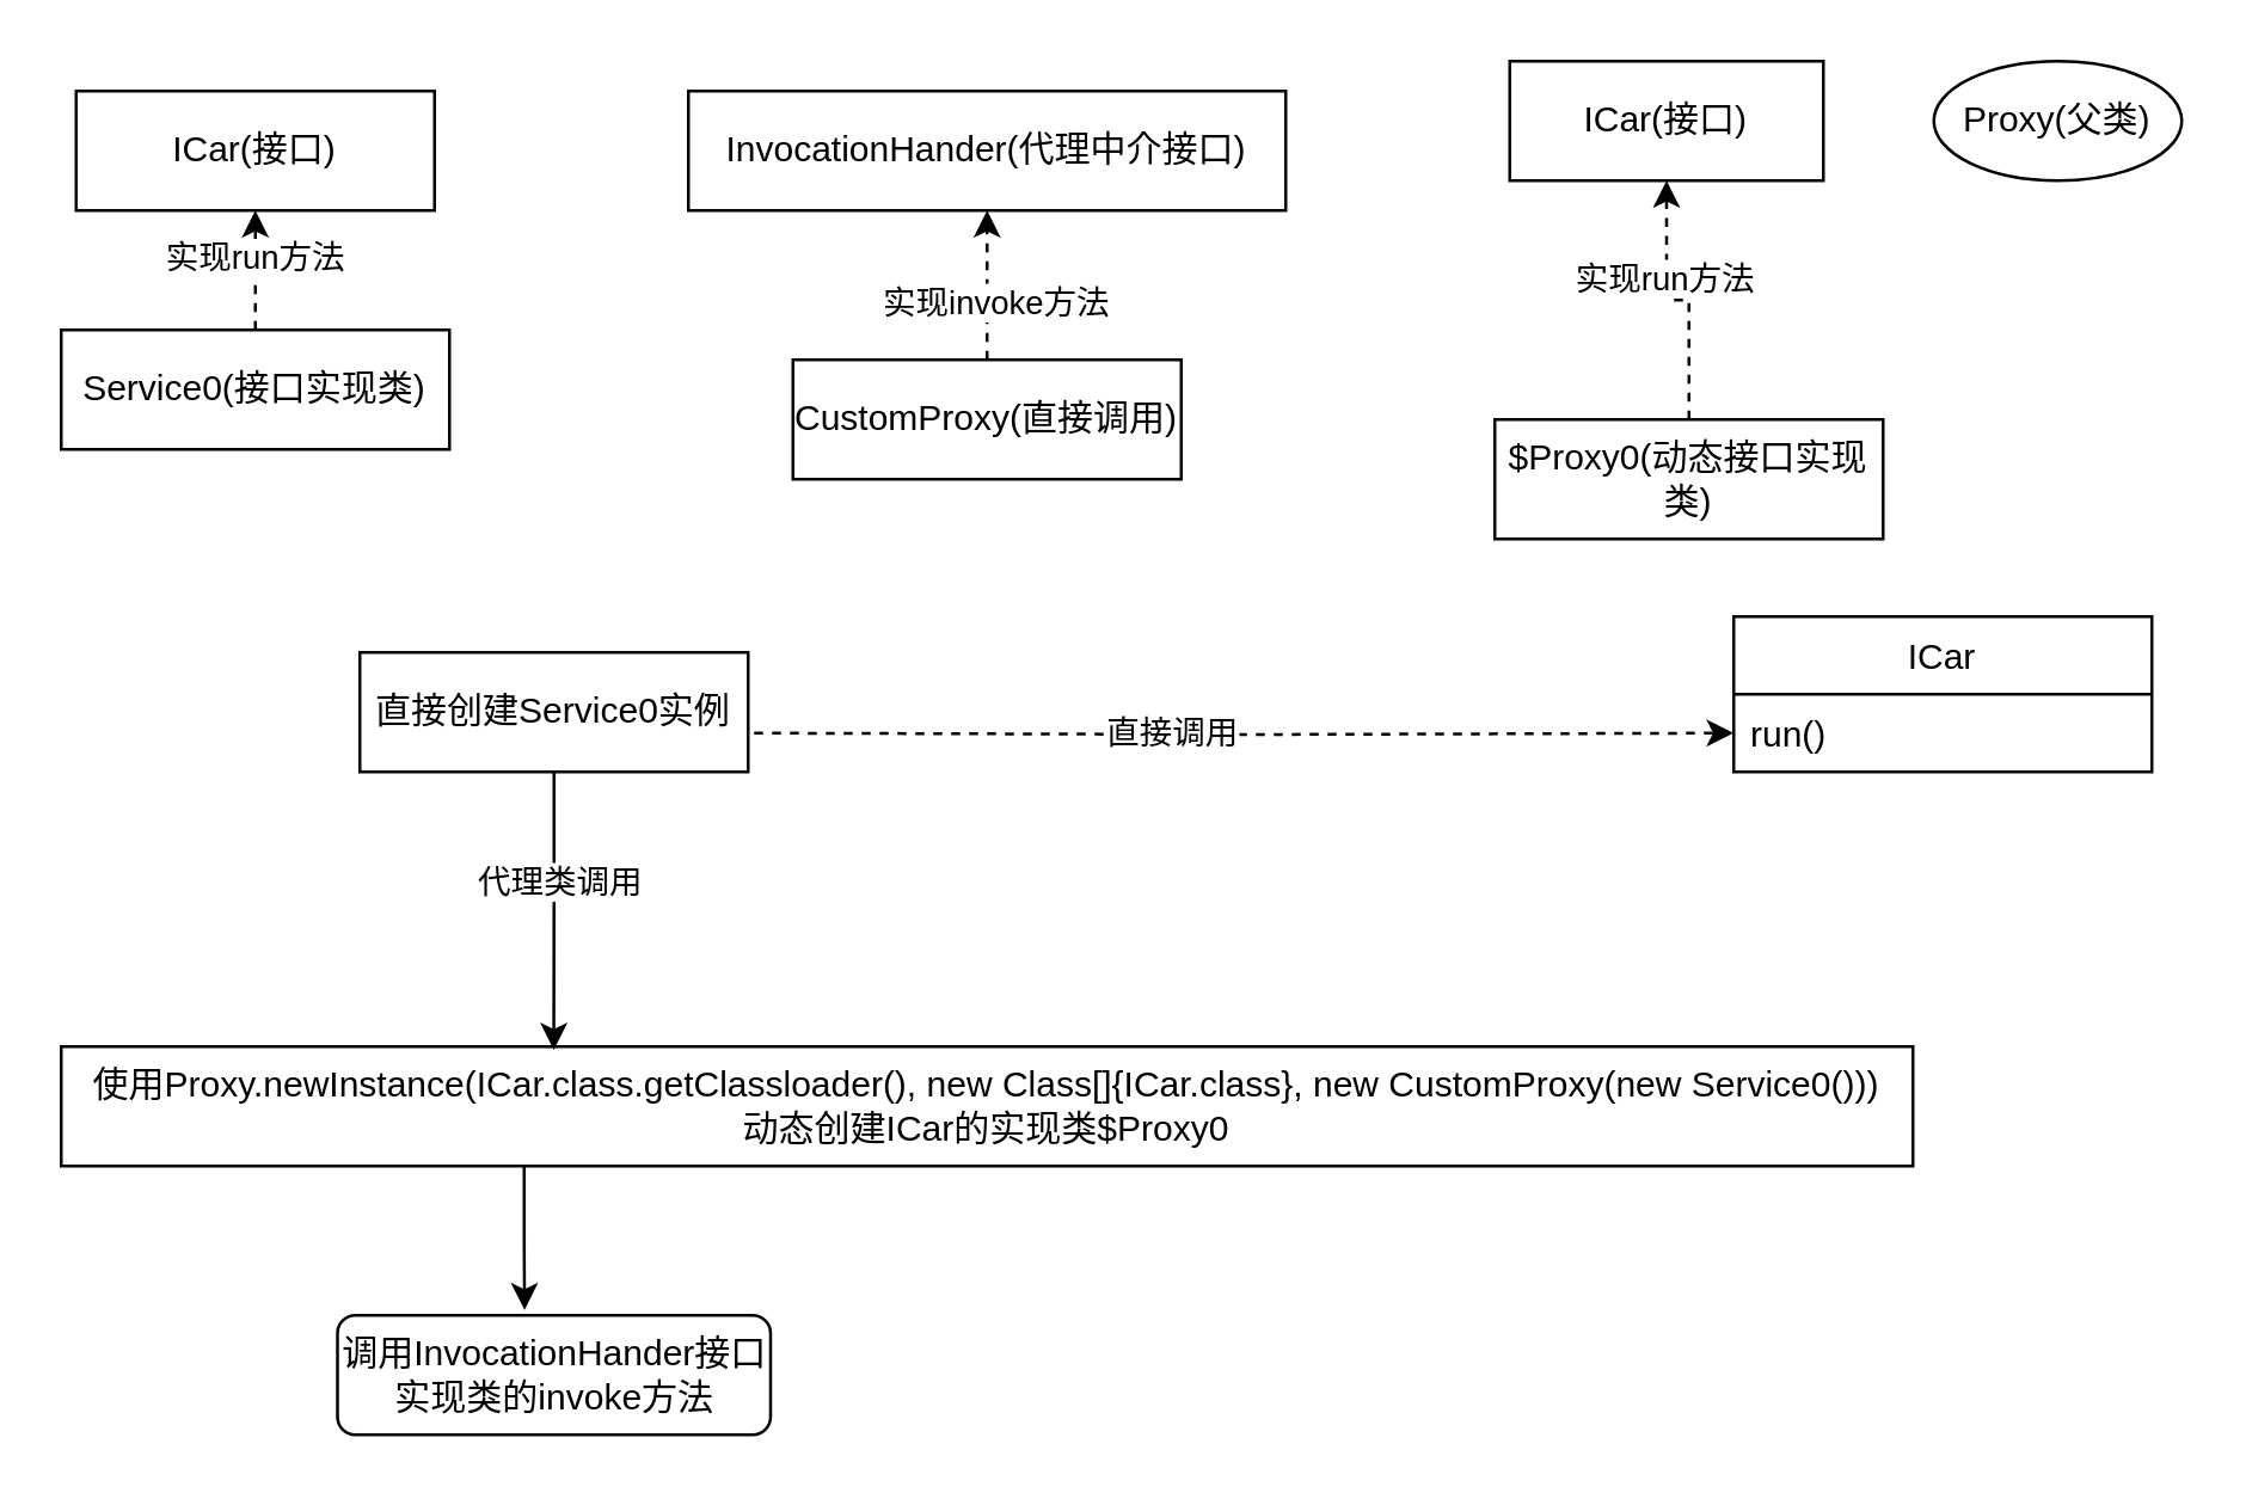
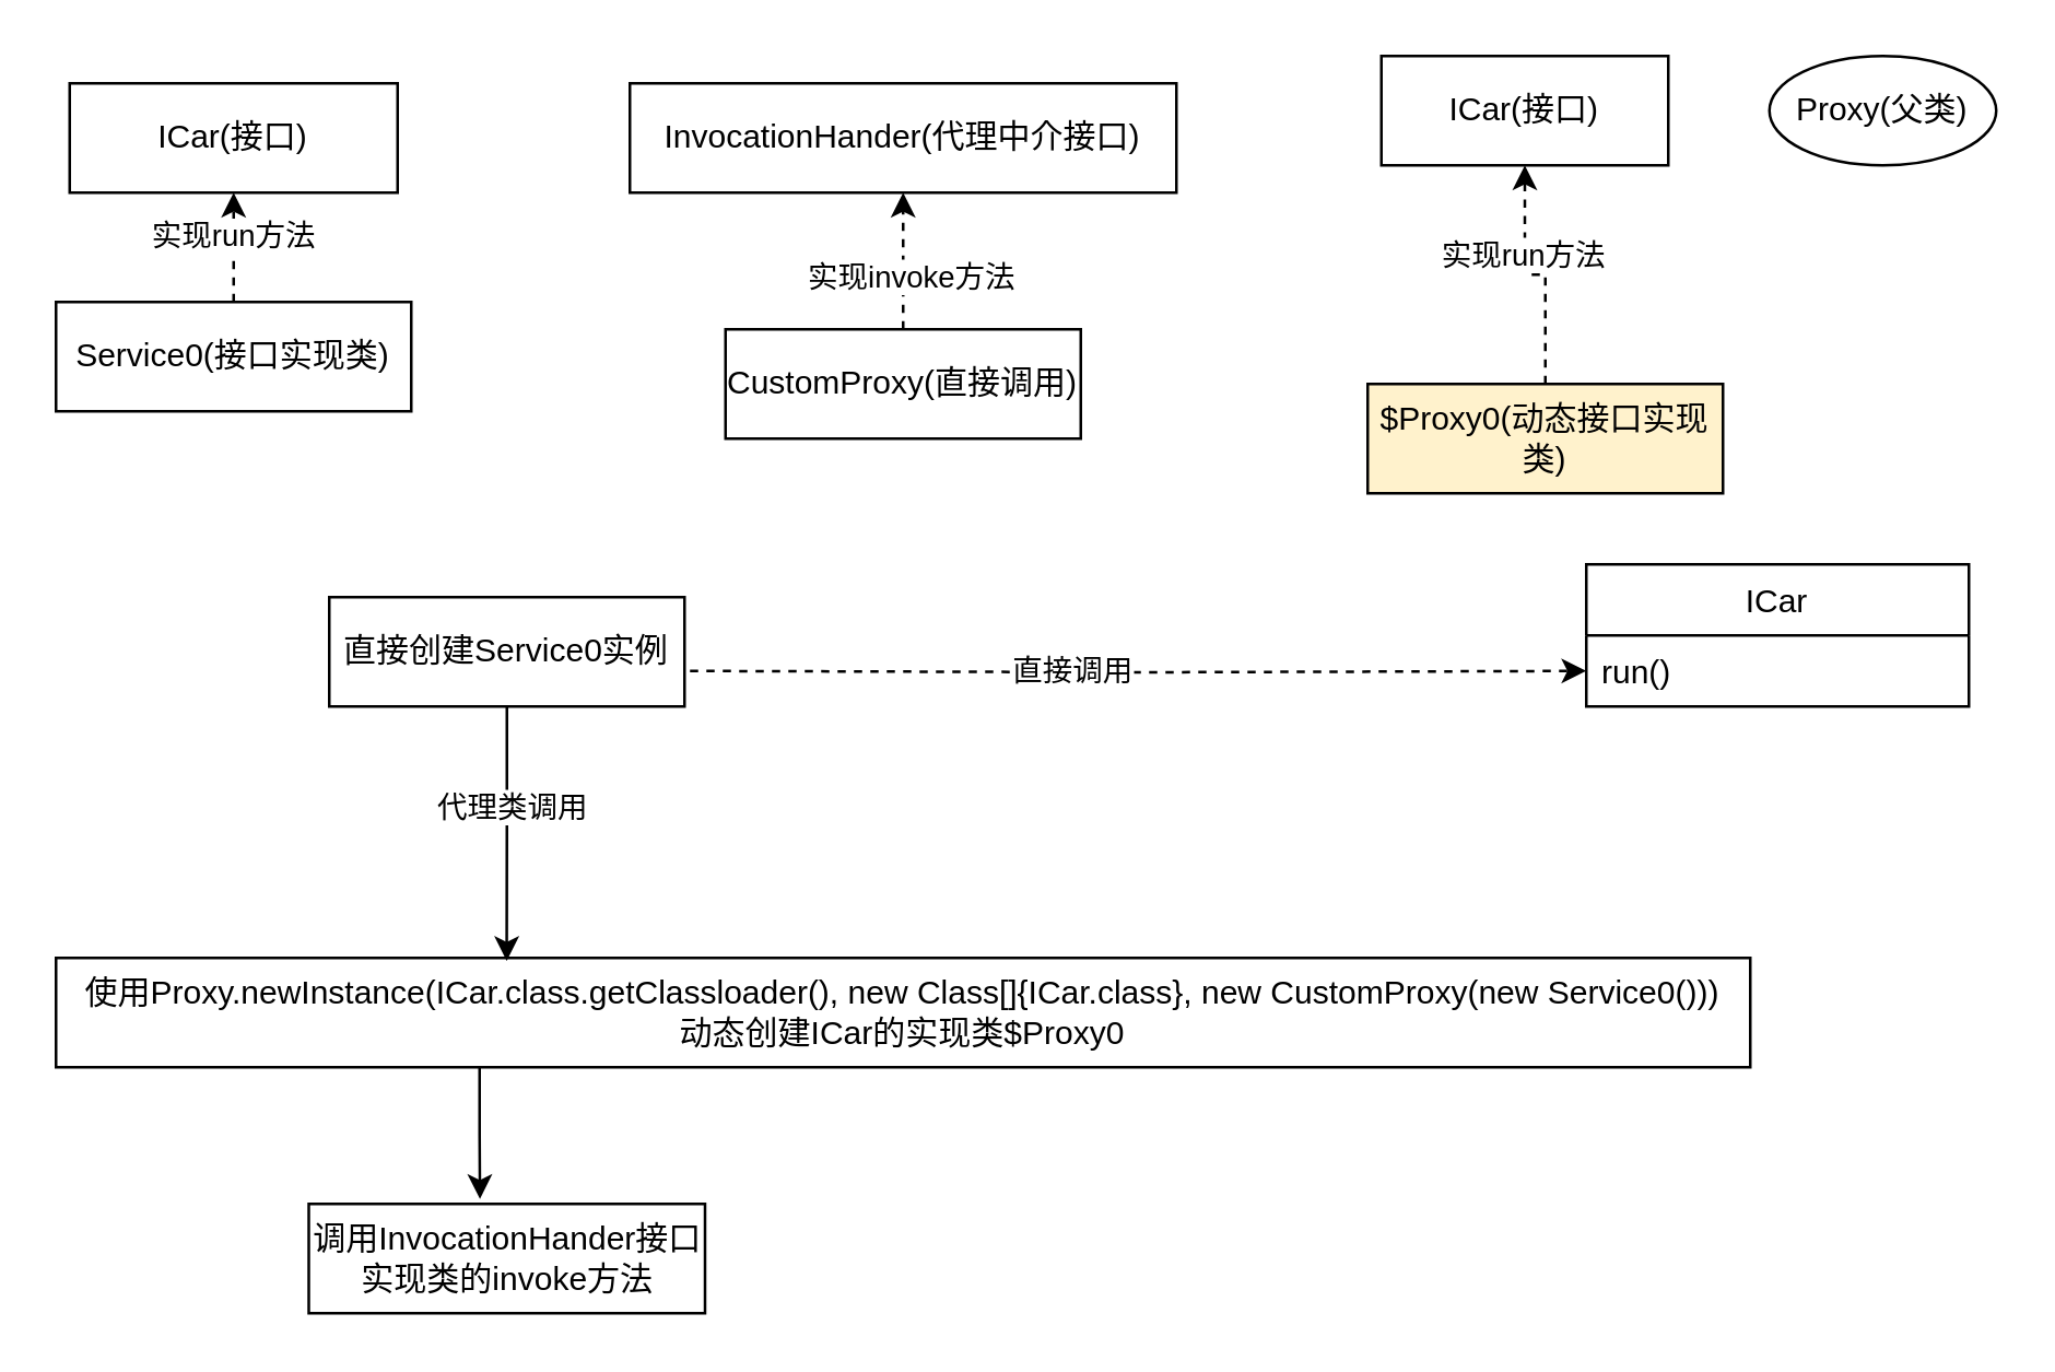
- <mxCell id="22" value="$Proxy0(动态接口实现类)" style="rounded=0;whiteSpace=wrap;html=1;" vertex="1" parent="1"><mxGeometry x="500" y="140" width="130" height="40" as="geometry" /></mxCell>
+ <mxCell id="22" value="$Proxy0(动态接口实现类)" style="rounded=0;whiteSpace=wrap;html=1;fillColor=#fff2cc;" vertex="1" parent="1"><mxGeometry x="500" y="140" width="130" height="40" as="geometry" /></mxCell>
- <mxCell id="24" value="调用InvocationHander接口实现类的invoke方法" style="whiteSpace=wrap;html=1;rounded=1;" vertex="1" parent="1"><mxGeometry x="112.5" y="440" width="145" height="40" as="geometry" /></mxCell>
+ <mxCell id="24" value="调用InvocationHander接口实现类的invoke方法" style="rounded=0;whiteSpace=wrap;html=1;" vertex="1" parent="1"><mxGeometry x="112.5" y="440" width="145" height="40" as="geometry" /></mxCell>
